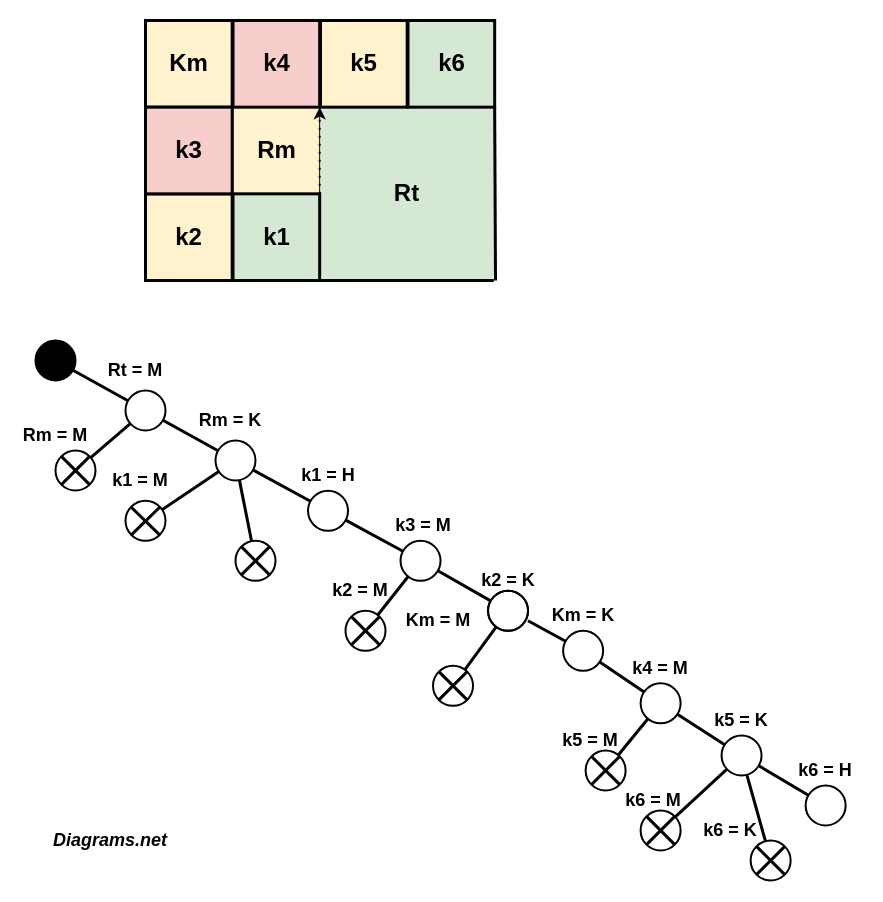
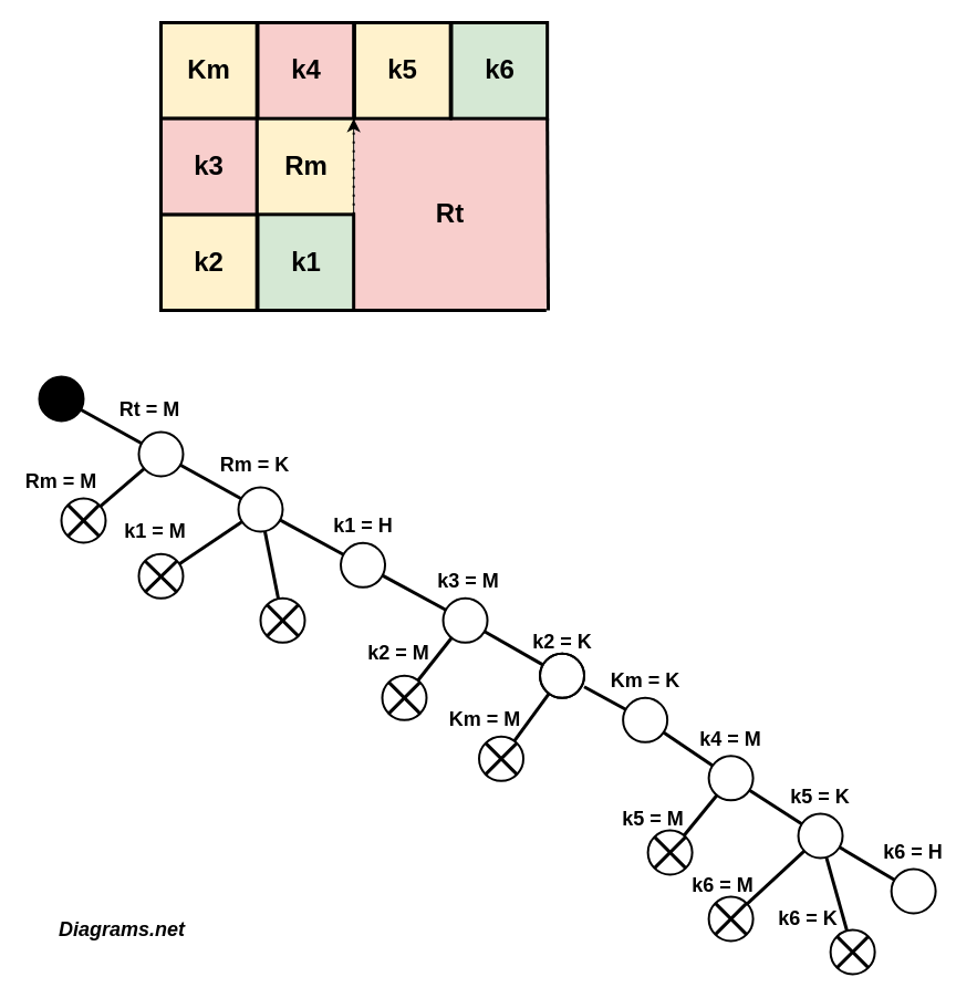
- <mxCell id="3" value="Rt" style="whiteSpace=wrap;html=1;aspect=fixed;fontSize=24;fontStyle=1;strokeWidth=3;fillColor=#d5e8d4;strokeColor=none;" vertex="1" parent="2"><mxGeometry x="175" y="86.667" width="173.333" height="173.333" as="geometry" /></mxCell>
+ <mxCell id="3" value="Rt" style="whiteSpace=wrap;html=1;aspect=fixed;fontSize=24;fontStyle=1;strokeWidth=3;fillColor=#f8cecc;strokeColor=none;" vertex="1" parent="2"><mxGeometry x="175" y="86.667" width="173.333" height="173.333" as="geometry" /></mxCell>
- <mxCell id="51" value="&lt;span style=&quot;font-size: 18px&quot;&gt;Km = M&lt;/span&gt;" style="text;html=1;strokeColor=none;fillColor=none;align=center;verticalAlign=middle;whiteSpace=wrap;rounded=0;fontSize=30;fontStyle=1" vertex="1" parent="1"><mxGeometry x="402.52" y="600.29" width="70" height="30" as="geometry" /></mxCell>
+ <mxCell id="51" value="&lt;span style=&quot;font-size: 18px&quot;&gt;Km = M&lt;/span&gt;" style="text;html=1;strokeColor=none;fillColor=none;align=center;verticalAlign=middle;whiteSpace=wrap;rounded=0;fontSize=30;fontStyle=1" vertex="1" parent="1"><mxGeometry x="402.52" y="630.29" width="70" height="30" as="geometry" /></mxCell>
